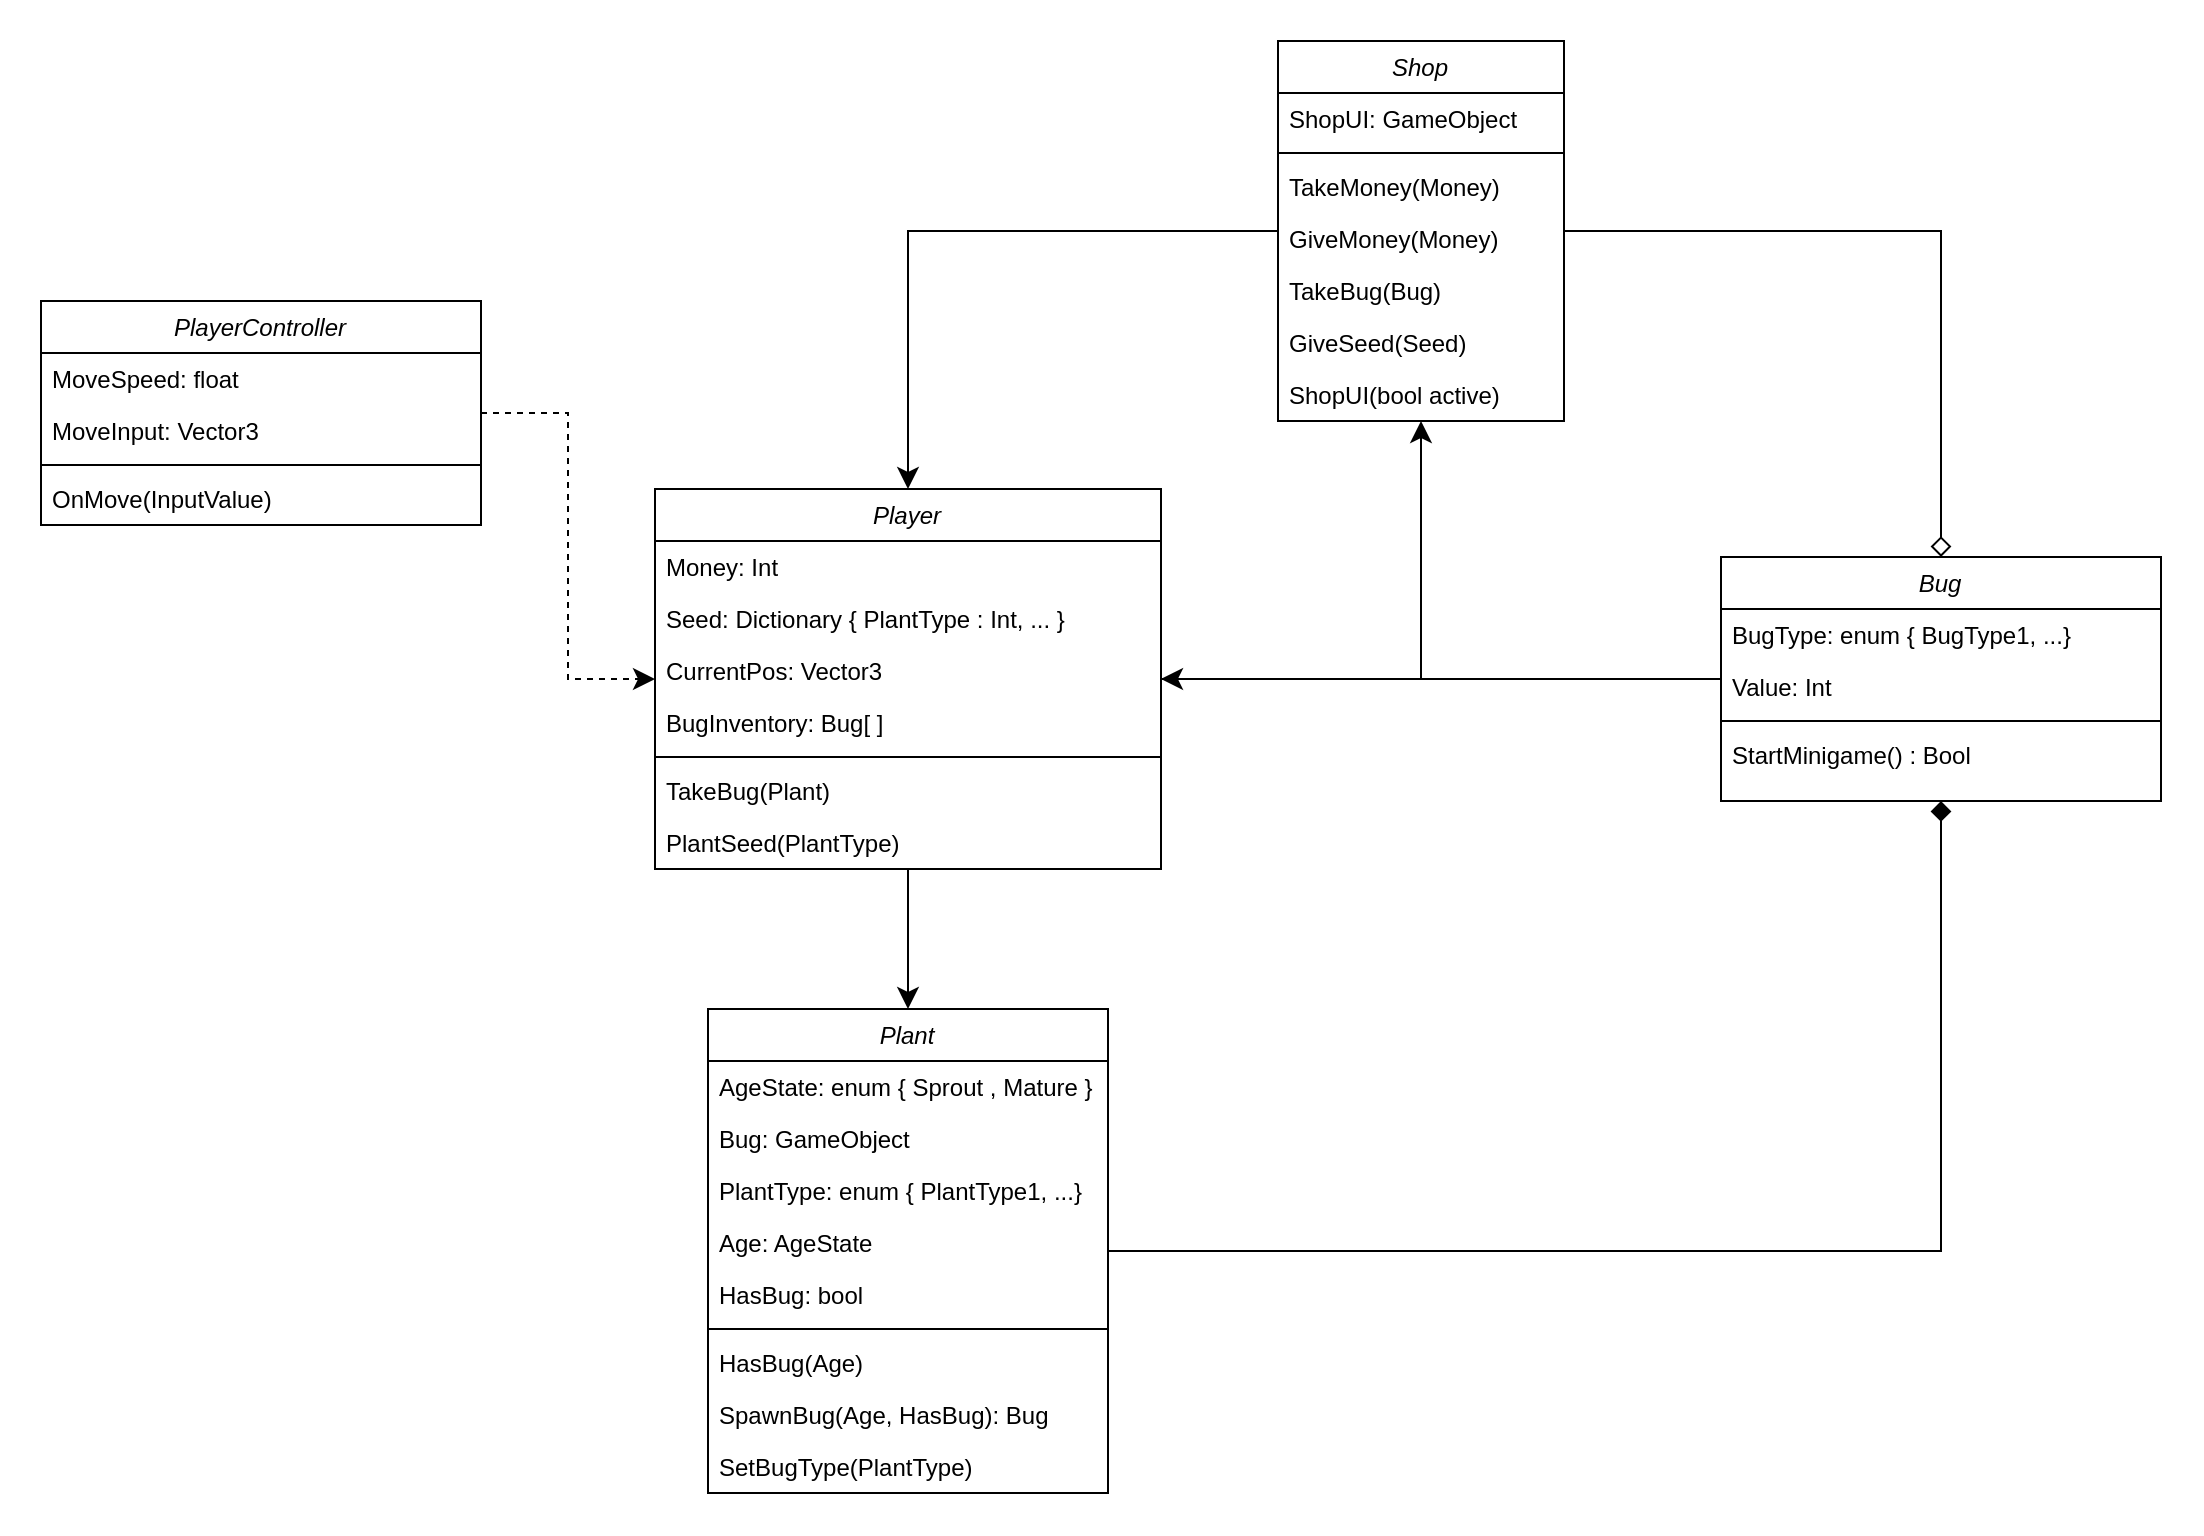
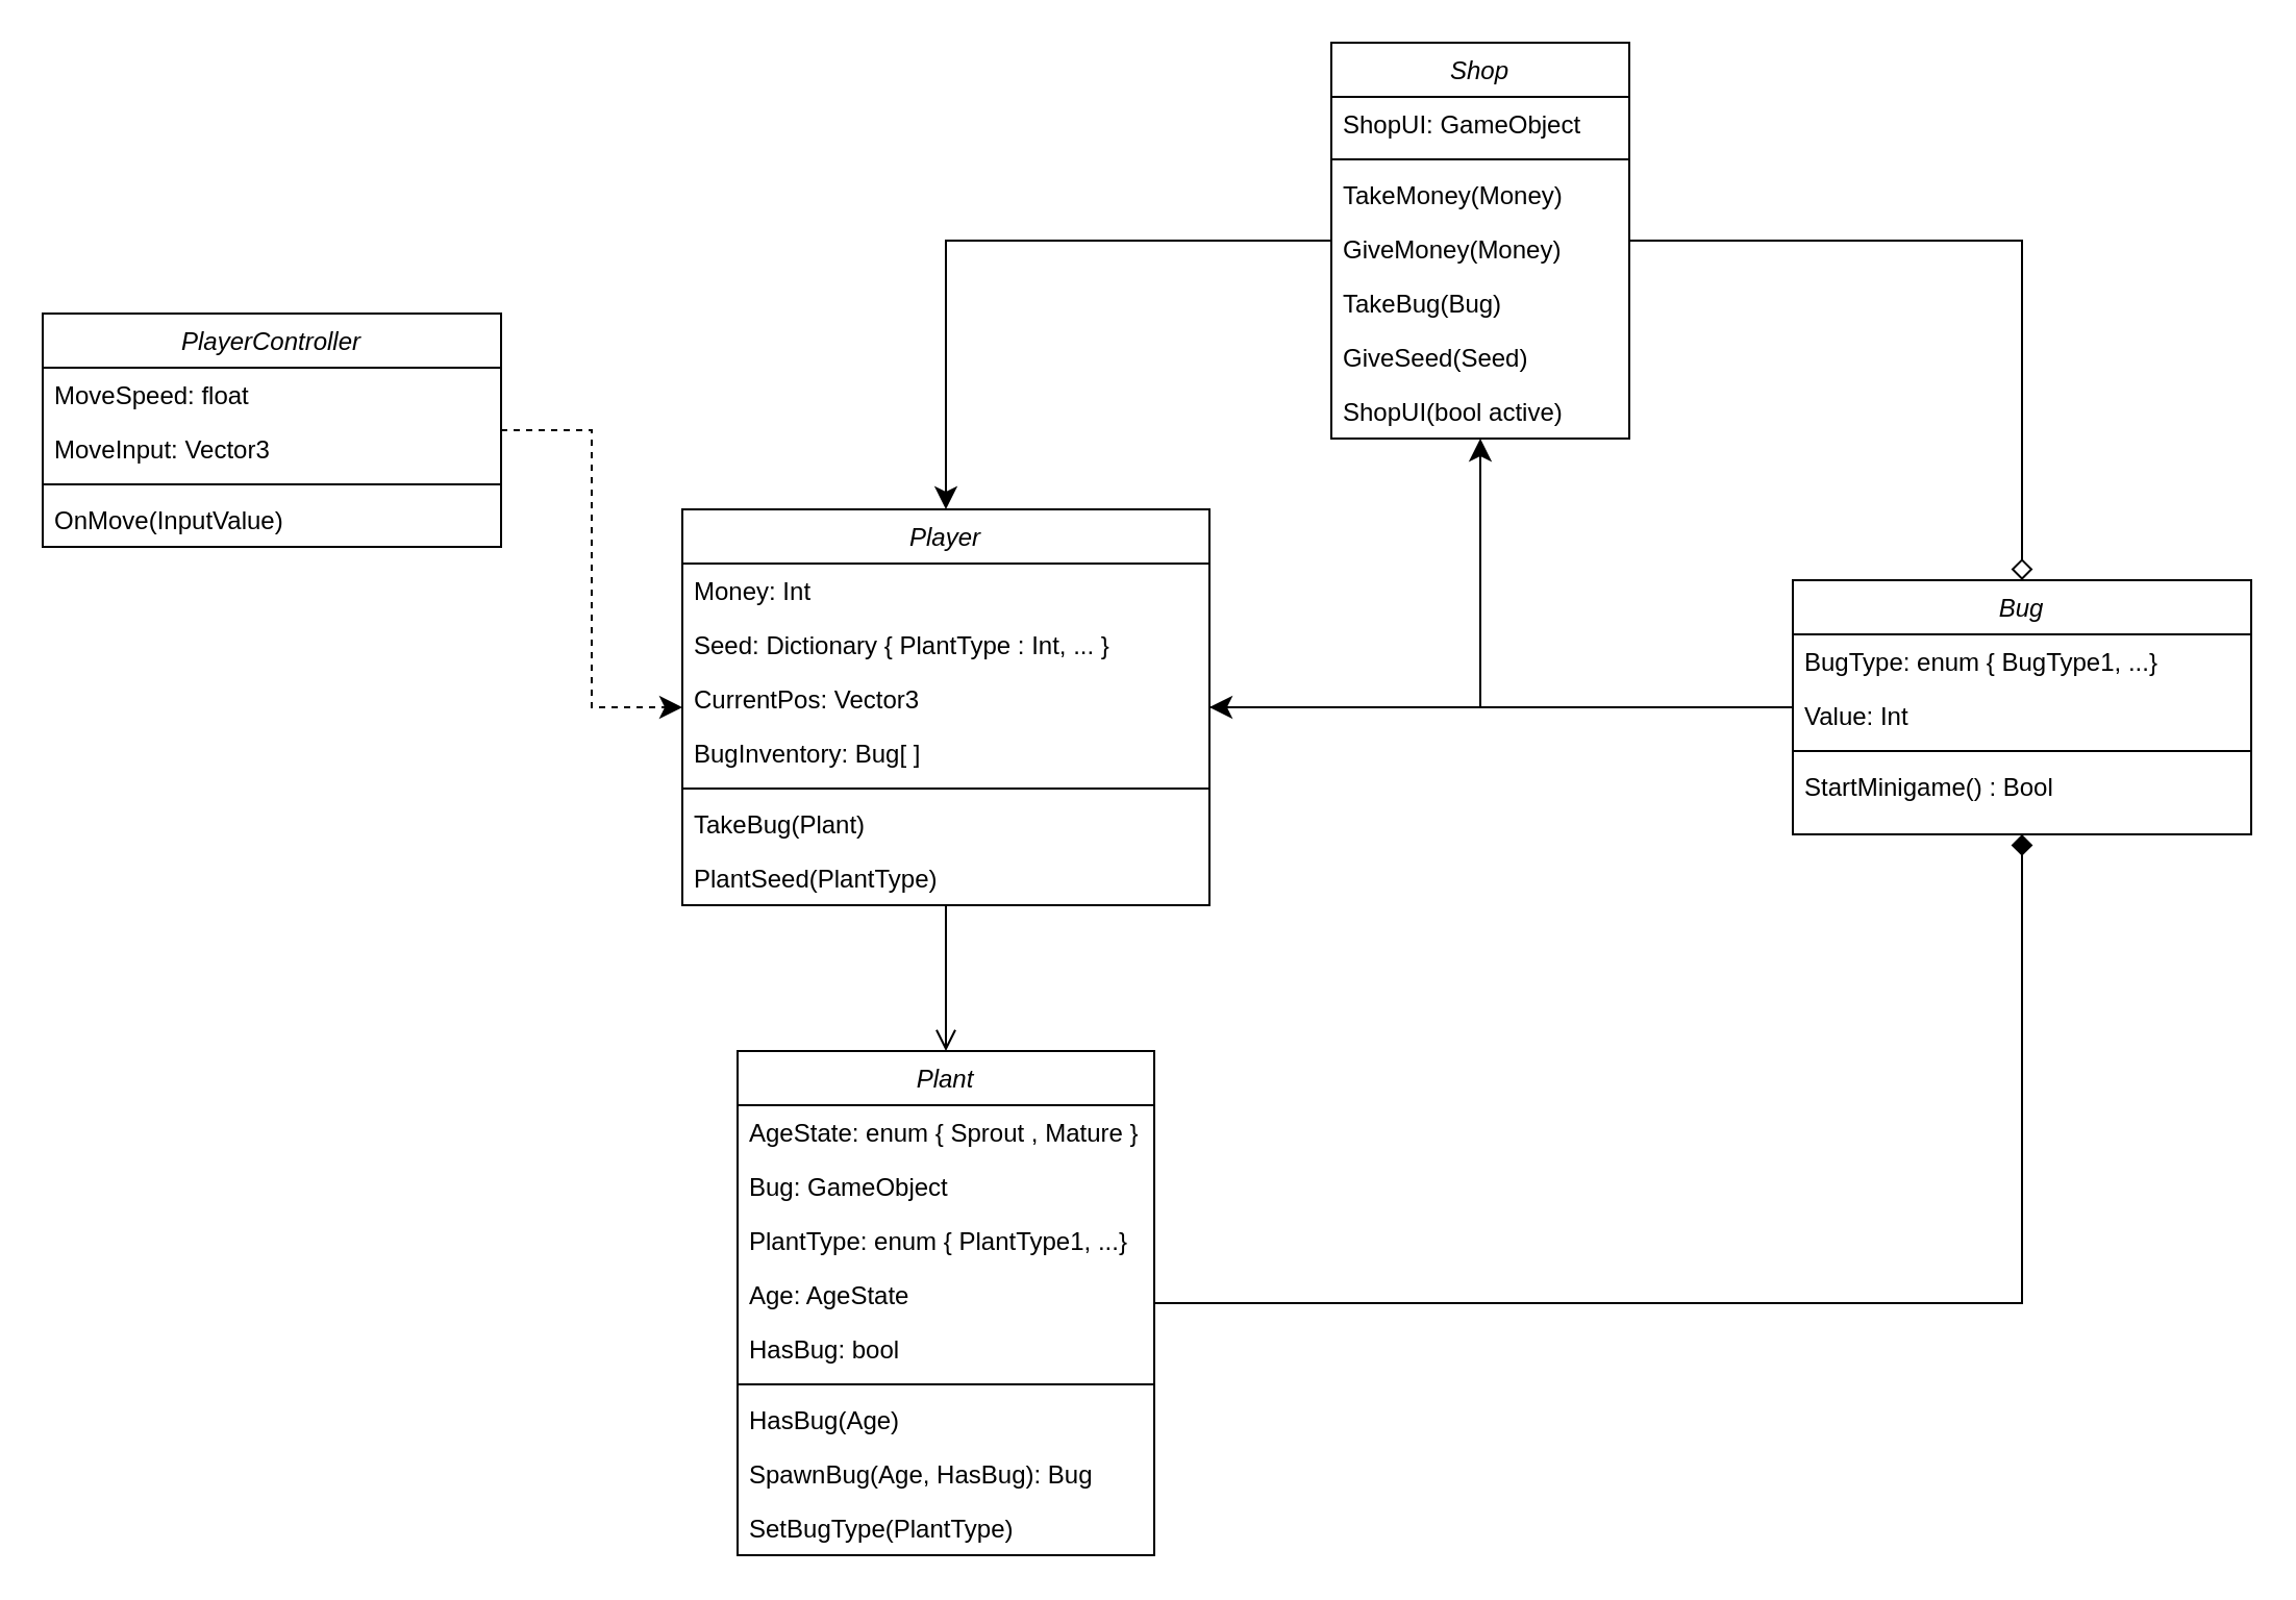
- <mxCell id="29" style="edgeStyle=orthogonalEdgeStyle;rounded=0;orthogonalLoop=1;jettySize=auto;html=1;fontSize=12;startSize=8;endSize=8;" edge="1" parent="1" source="31" target="3"><mxGeometry relative="1" as="geometry" /></mxCell>
+ <mxCell id="29" style="edgeStyle=orthogonalEdgeStyle;rounded=0;orthogonalLoop=1;jettySize=auto;html=1;fontSize=12;startSize=8;endSize=8;endArrow=open;" edge="1" parent="1" source="31" target="3"><mxGeometry relative="1" as="geometry" /></mxCell>
